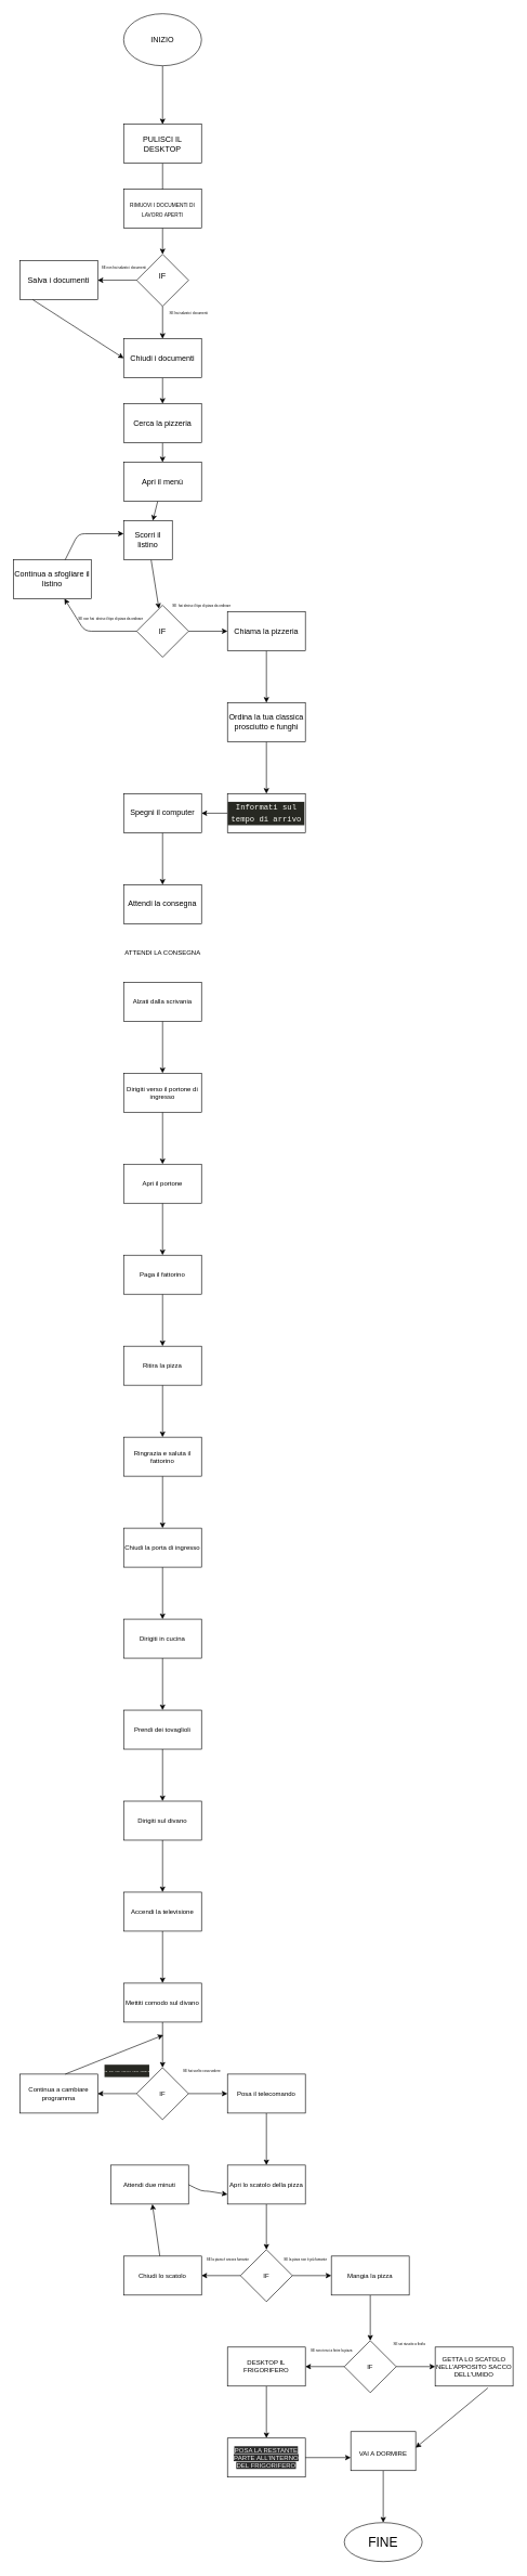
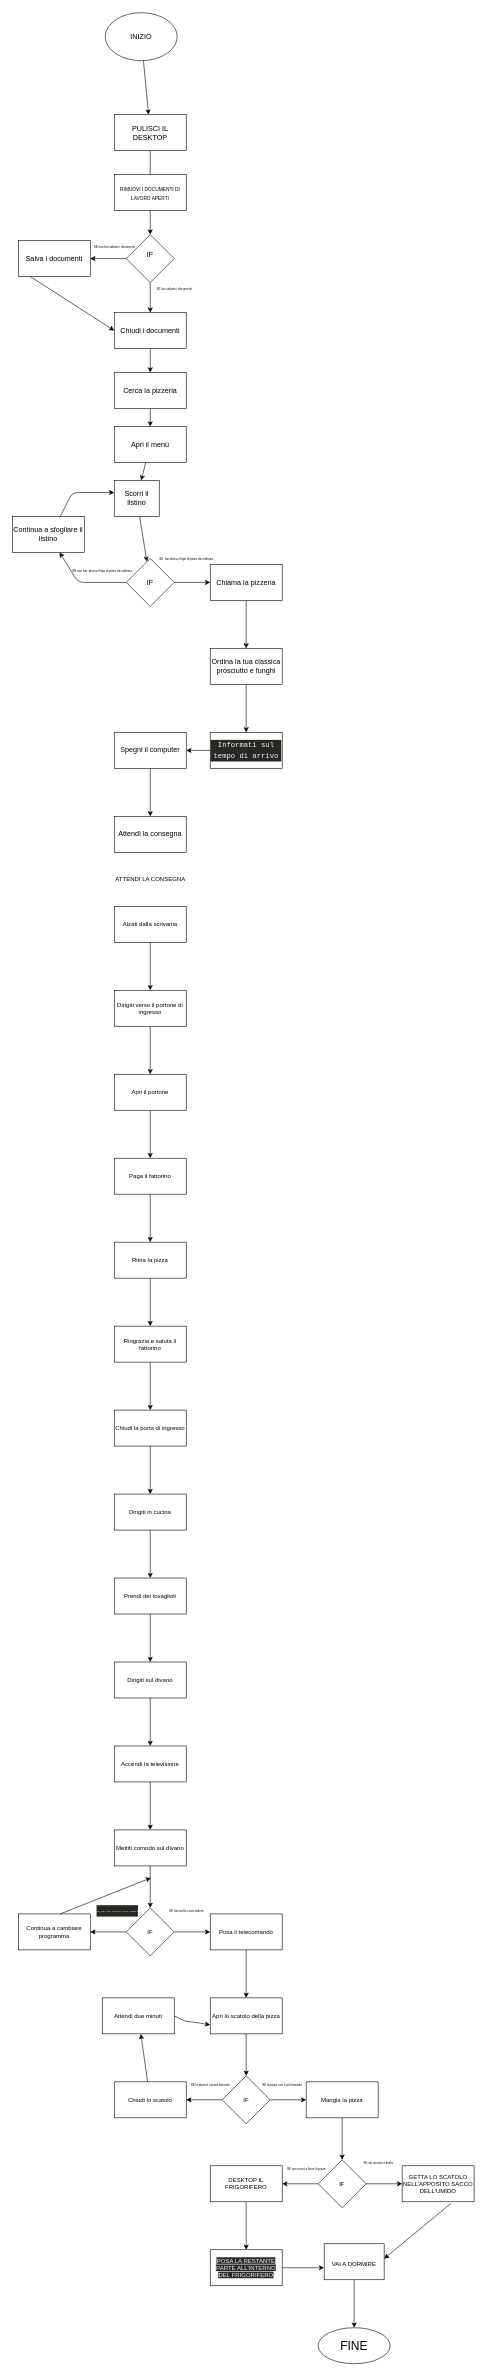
- <mxCell id="3" value="INIZIO" style="ellipse;whiteSpace=wrap;html=1;" vertex="1" parent="1"><mxGeometry x="190" y="20" width="120" height="80" as="geometry" /></mxCell>
+ <mxCell id="3" value="INIZIO" style="ellipse;whiteSpace=wrap;html=1;" vertex="1" parent="1"><mxGeometry x="175" y="20" width="120" height="80" as="geometry" /></mxCell>
